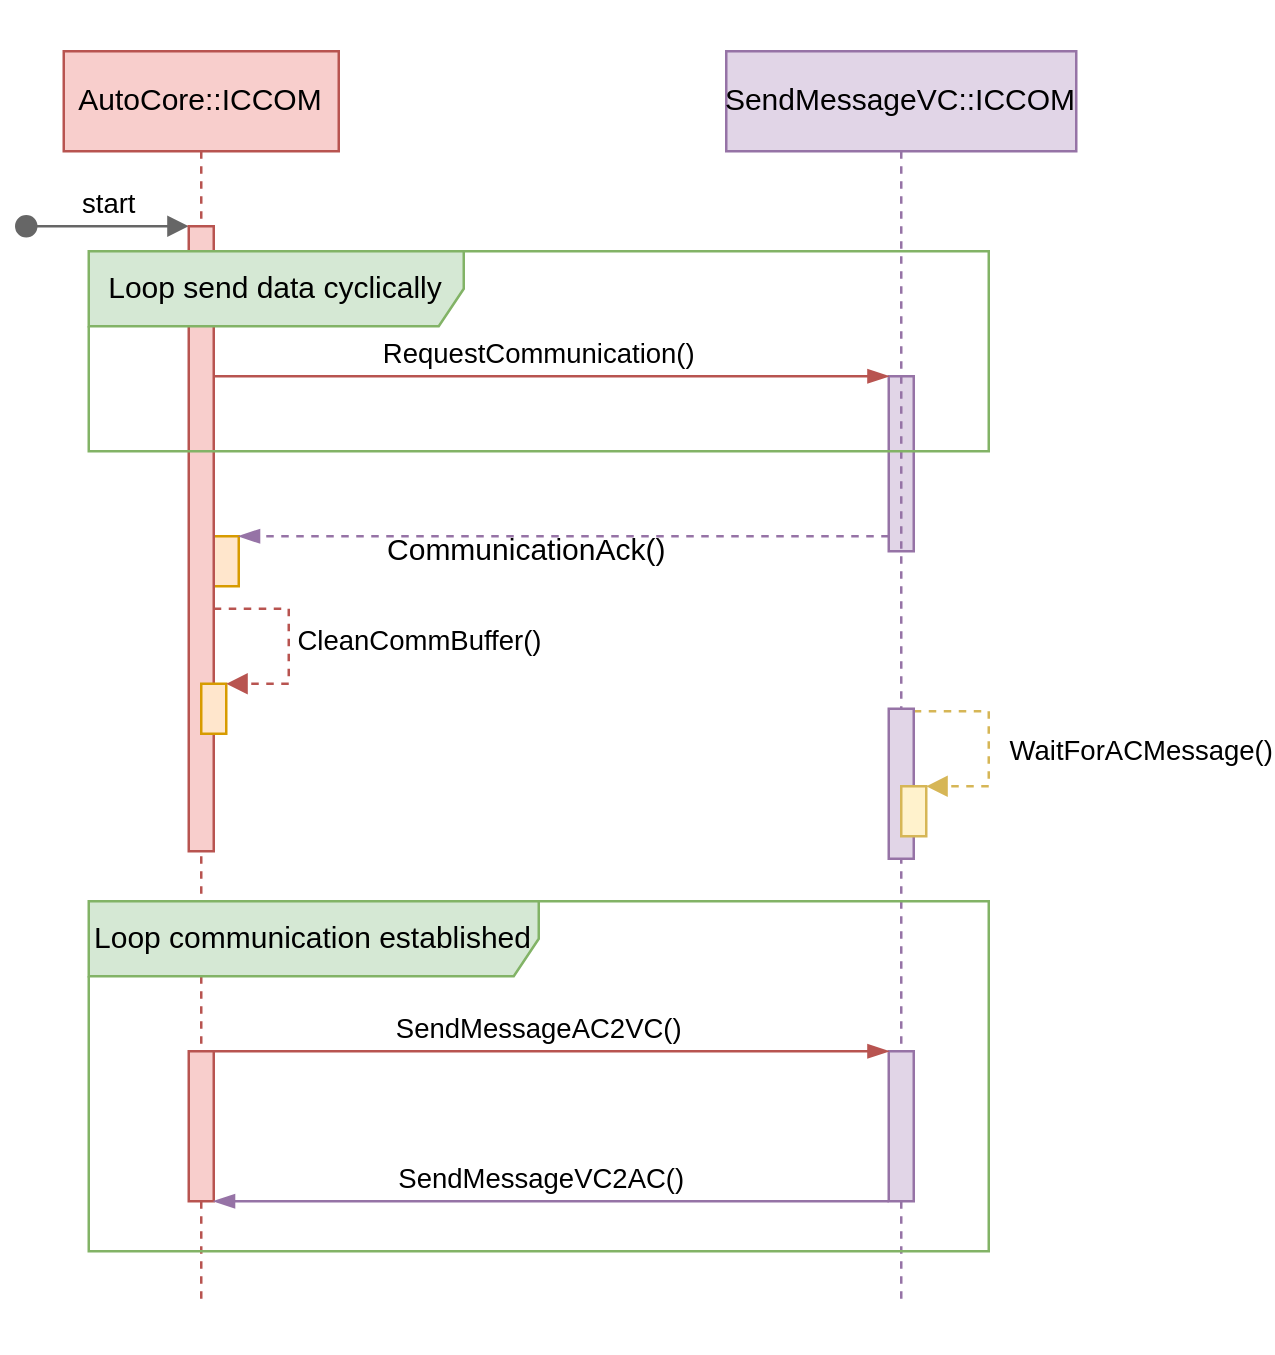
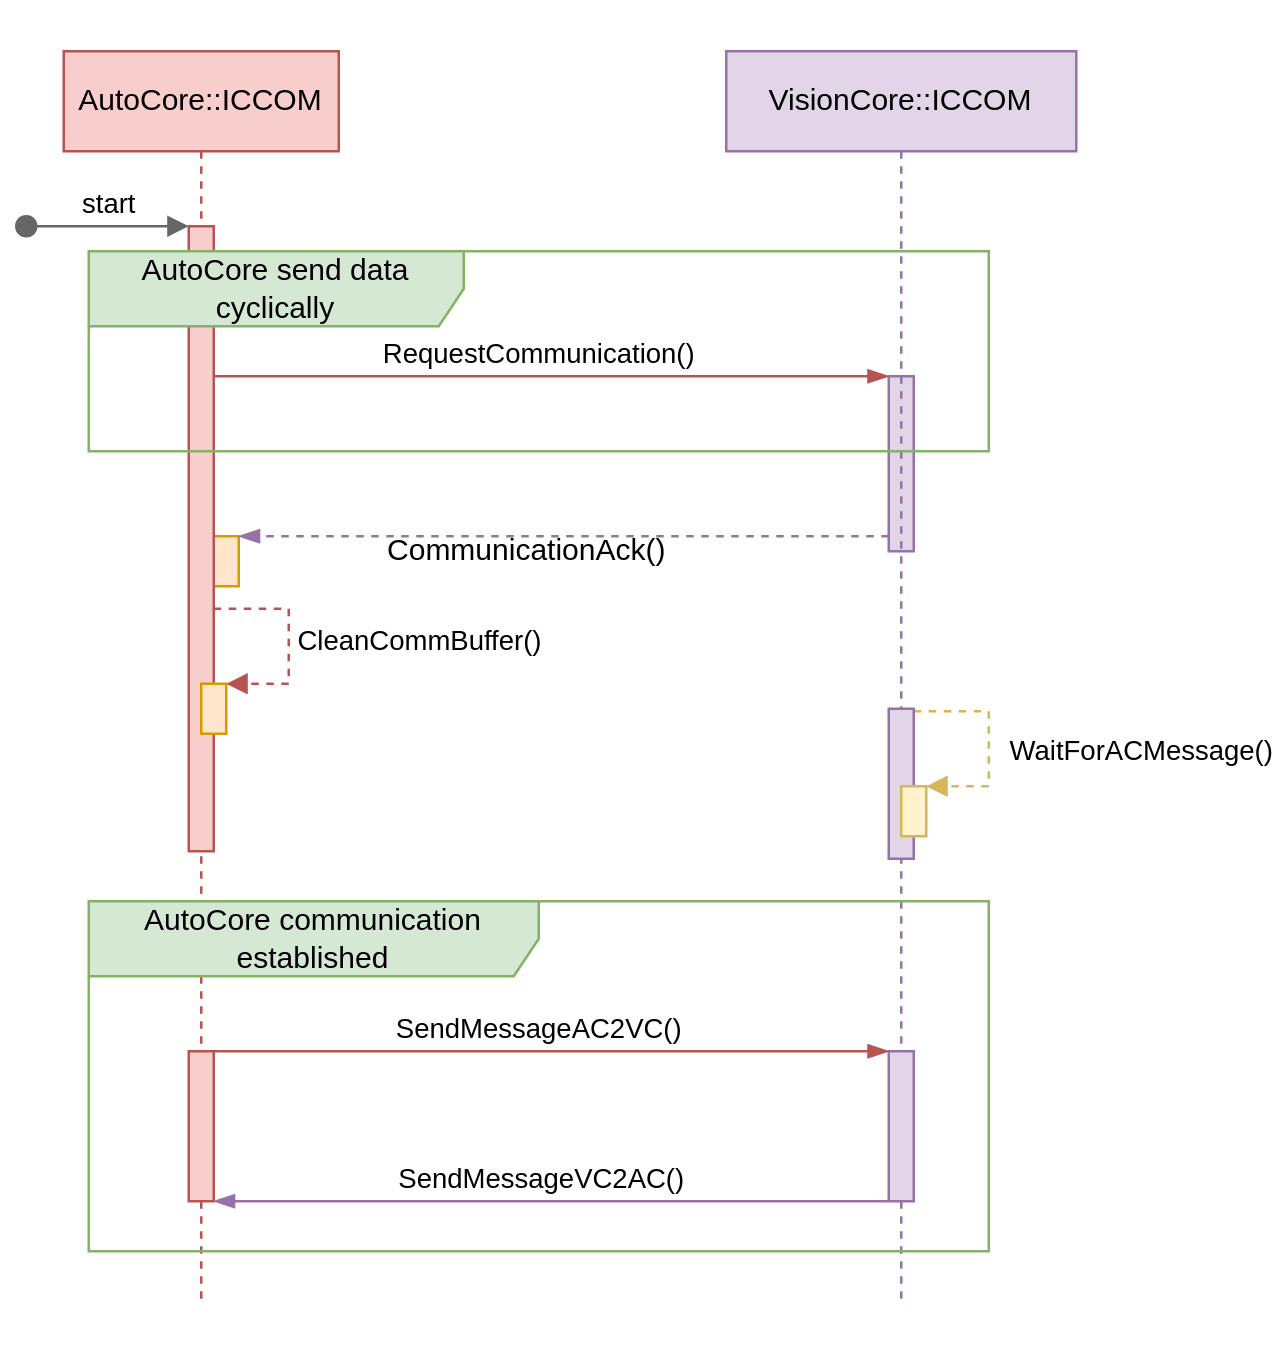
- <mxCell id="3" value="SendMessageVC::ICCOM" style="shape=umlLifeline;perimeter=lifelinePerimeter;whiteSpace=wrap;html=1;container=0;dropTarget=0;collapsible=0;recursiveResize=0;outlineConnect=0;portConstraint=eastwest;newEdgeStyle={&quot;edgeStyle&quot;:&quot;elbowEdgeStyle&quot;,&quot;elbow&quot;:&quot;vertical&quot;,&quot;curved&quot;:0,&quot;rounded&quot;:0};fillColor=#e1d5e7;strokeColor=#9673a6;" parent="1" vertex="1"><mxGeometry x="285" y="20" width="140" height="500" as="geometry" /></mxCell>
+ <mxCell id="3" value="VisionCore::ICCOM" style="shape=umlLifeline;perimeter=lifelinePerimeter;whiteSpace=wrap;html=1;container=0;dropTarget=0;collapsible=0;recursiveResize=0;outlineConnect=0;portConstraint=eastwest;newEdgeStyle={&quot;edgeStyle&quot;:&quot;elbowEdgeStyle&quot;,&quot;elbow&quot;:&quot;vertical&quot;,&quot;curved&quot;:0,&quot;rounded&quot;:0};fillColor=#e1d5e7;strokeColor=#9673a6;" parent="1" vertex="1"><mxGeometry x="285" y="20" width="140" height="500" as="geometry" /></mxCell>
- <mxCell id="13" value="Loop send data cyclically" style="shape=umlFrame;whiteSpace=wrap;html=1;pointerEvents=0;width=150;height=30;fillColor=#d5e8d4;strokeColor=#82b366;" vertex="1" parent="1"><mxGeometry x="30" y="100" width="360" height="80" as="geometry" /></mxCell>
+ <mxCell id="13" value="AutoCore send data cyclically" style="shape=umlFrame;whiteSpace=wrap;html=1;pointerEvents=0;width=150;height=30;fillColor=#d5e8d4;strokeColor=#82b366;" vertex="1" parent="1"><mxGeometry x="30" y="100" width="360" height="80" as="geometry" /></mxCell>
- <mxCell id="20" value="Loop communication established" style="shape=umlFrame;whiteSpace=wrap;html=1;pointerEvents=0;width=180;height=30;fillColor=#d5e8d4;strokeColor=#82b366;" vertex="1" parent="1"><mxGeometry x="30" y="360" width="360" height="140" as="geometry" /></mxCell>
+ <mxCell id="20" value="AutoCore communication established" style="shape=umlFrame;whiteSpace=wrap;html=1;pointerEvents=0;width=180;height=30;fillColor=#d5e8d4;strokeColor=#82b366;" vertex="1" parent="1"><mxGeometry x="30" y="360" width="360" height="140" as="geometry" /></mxCell>
